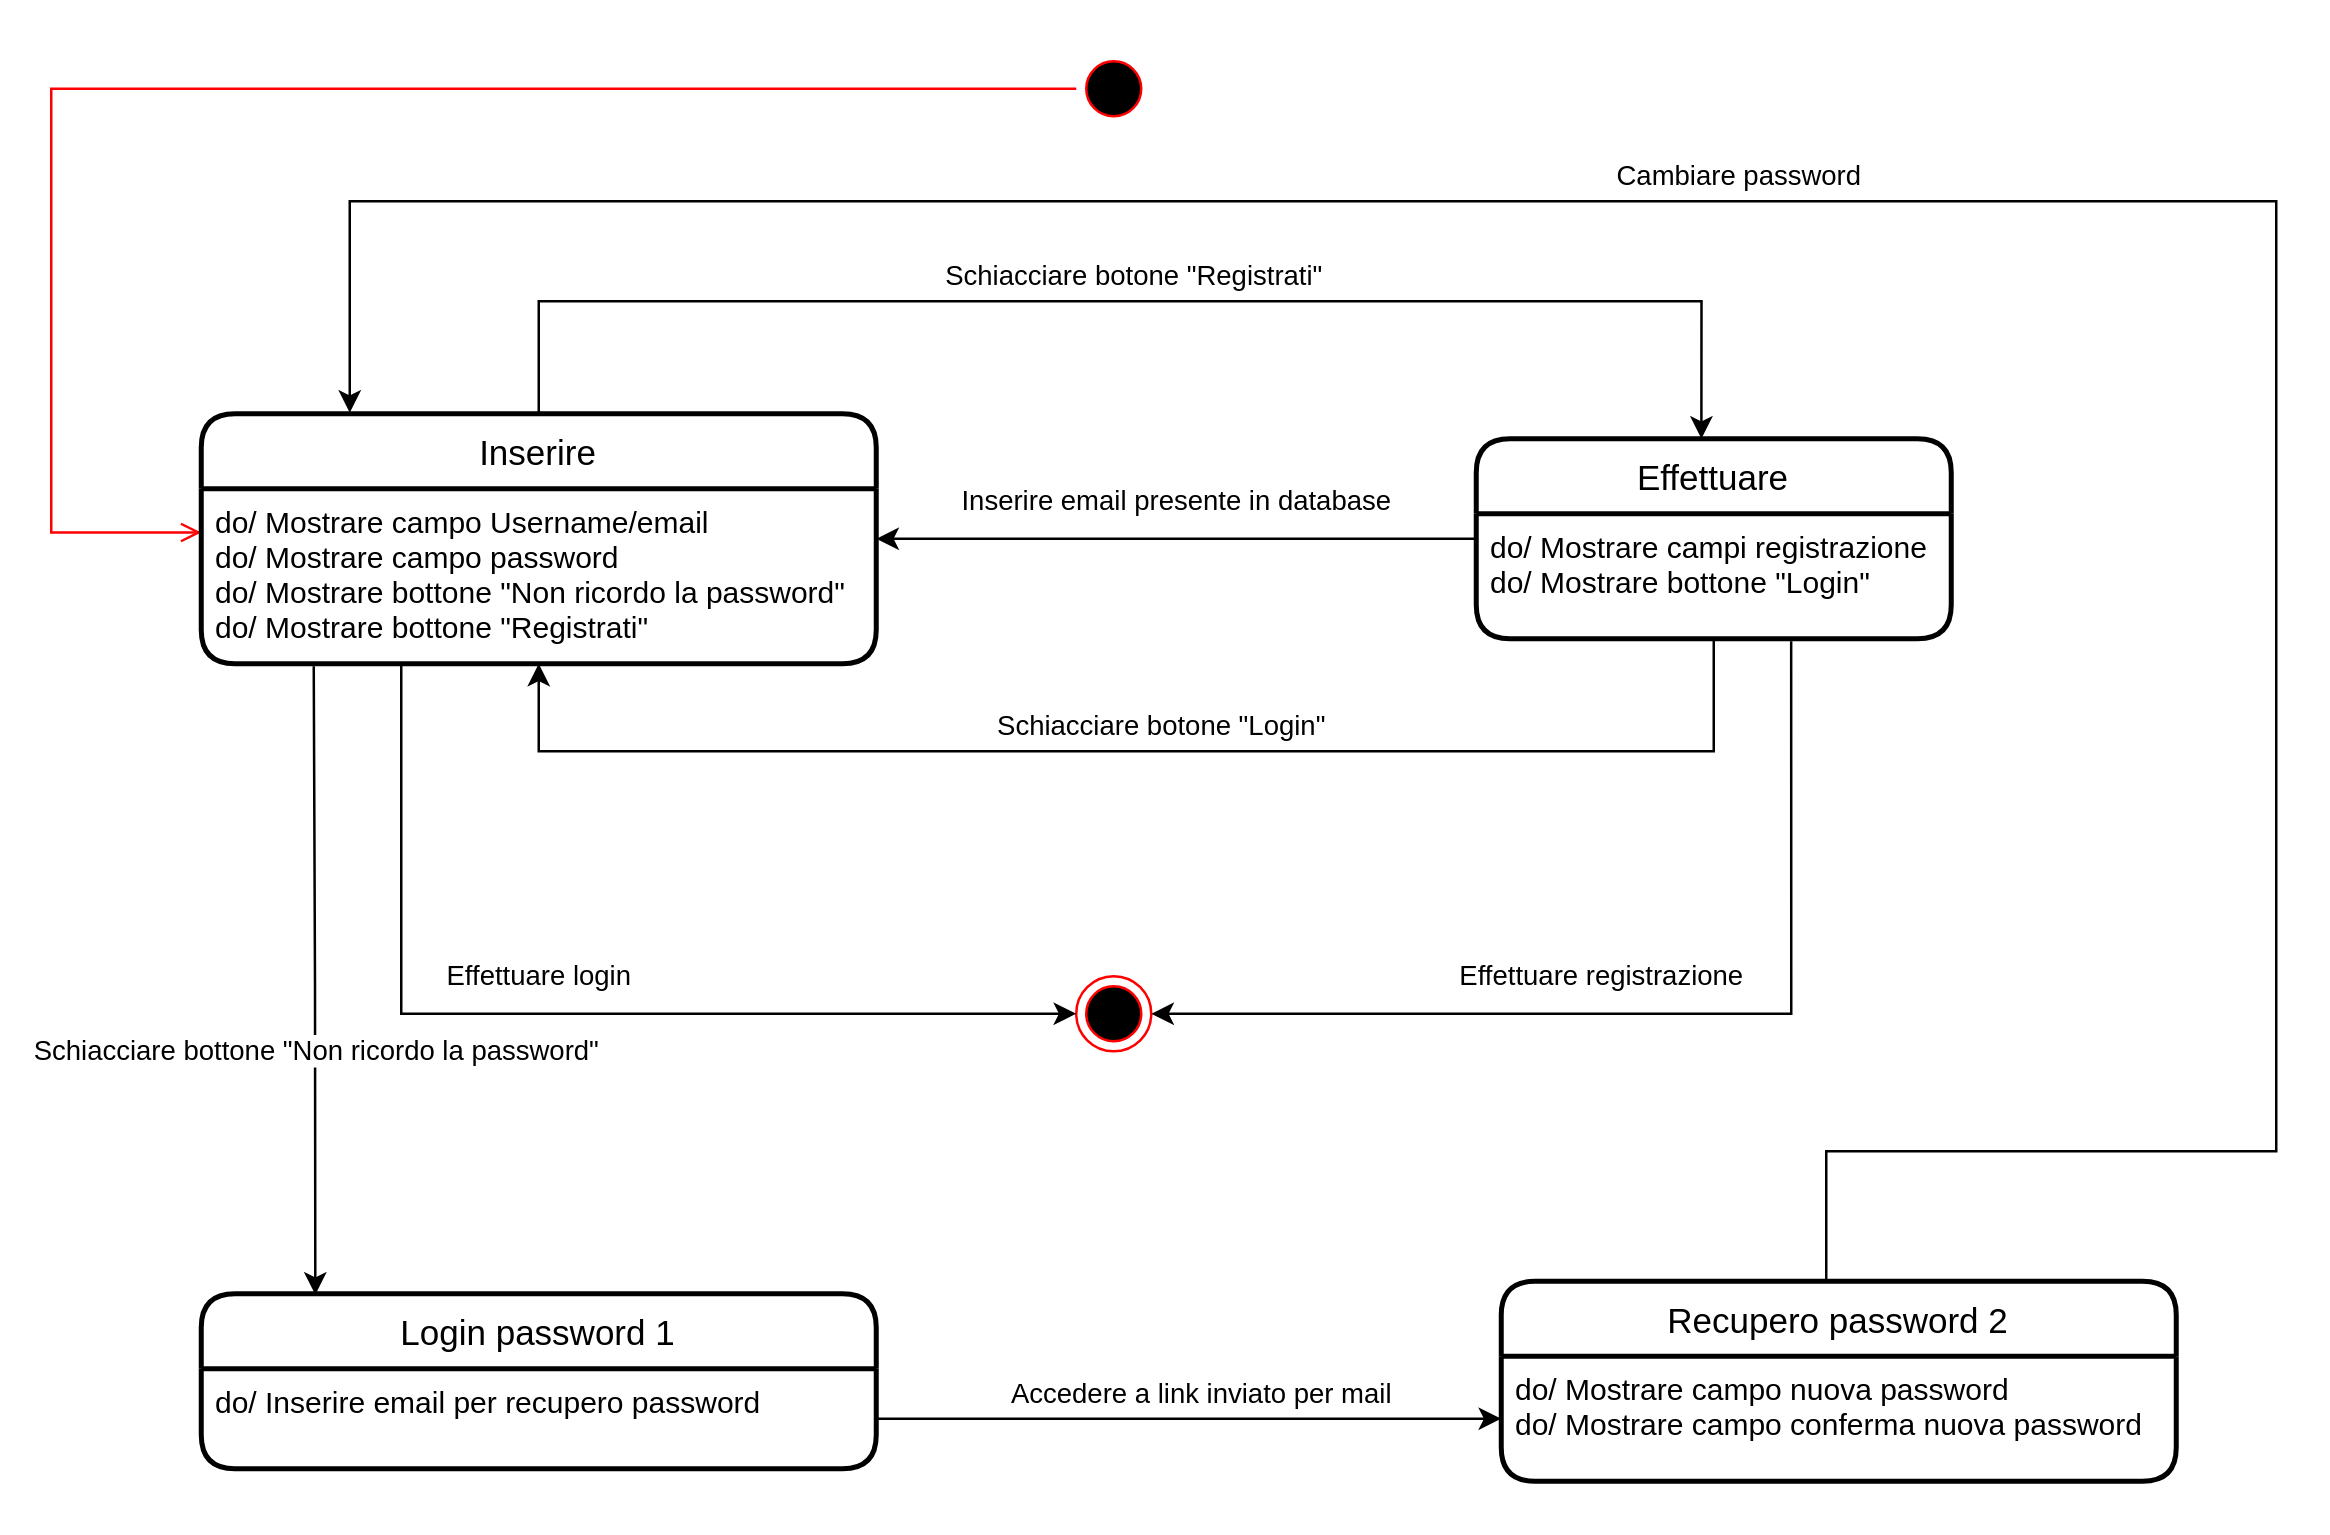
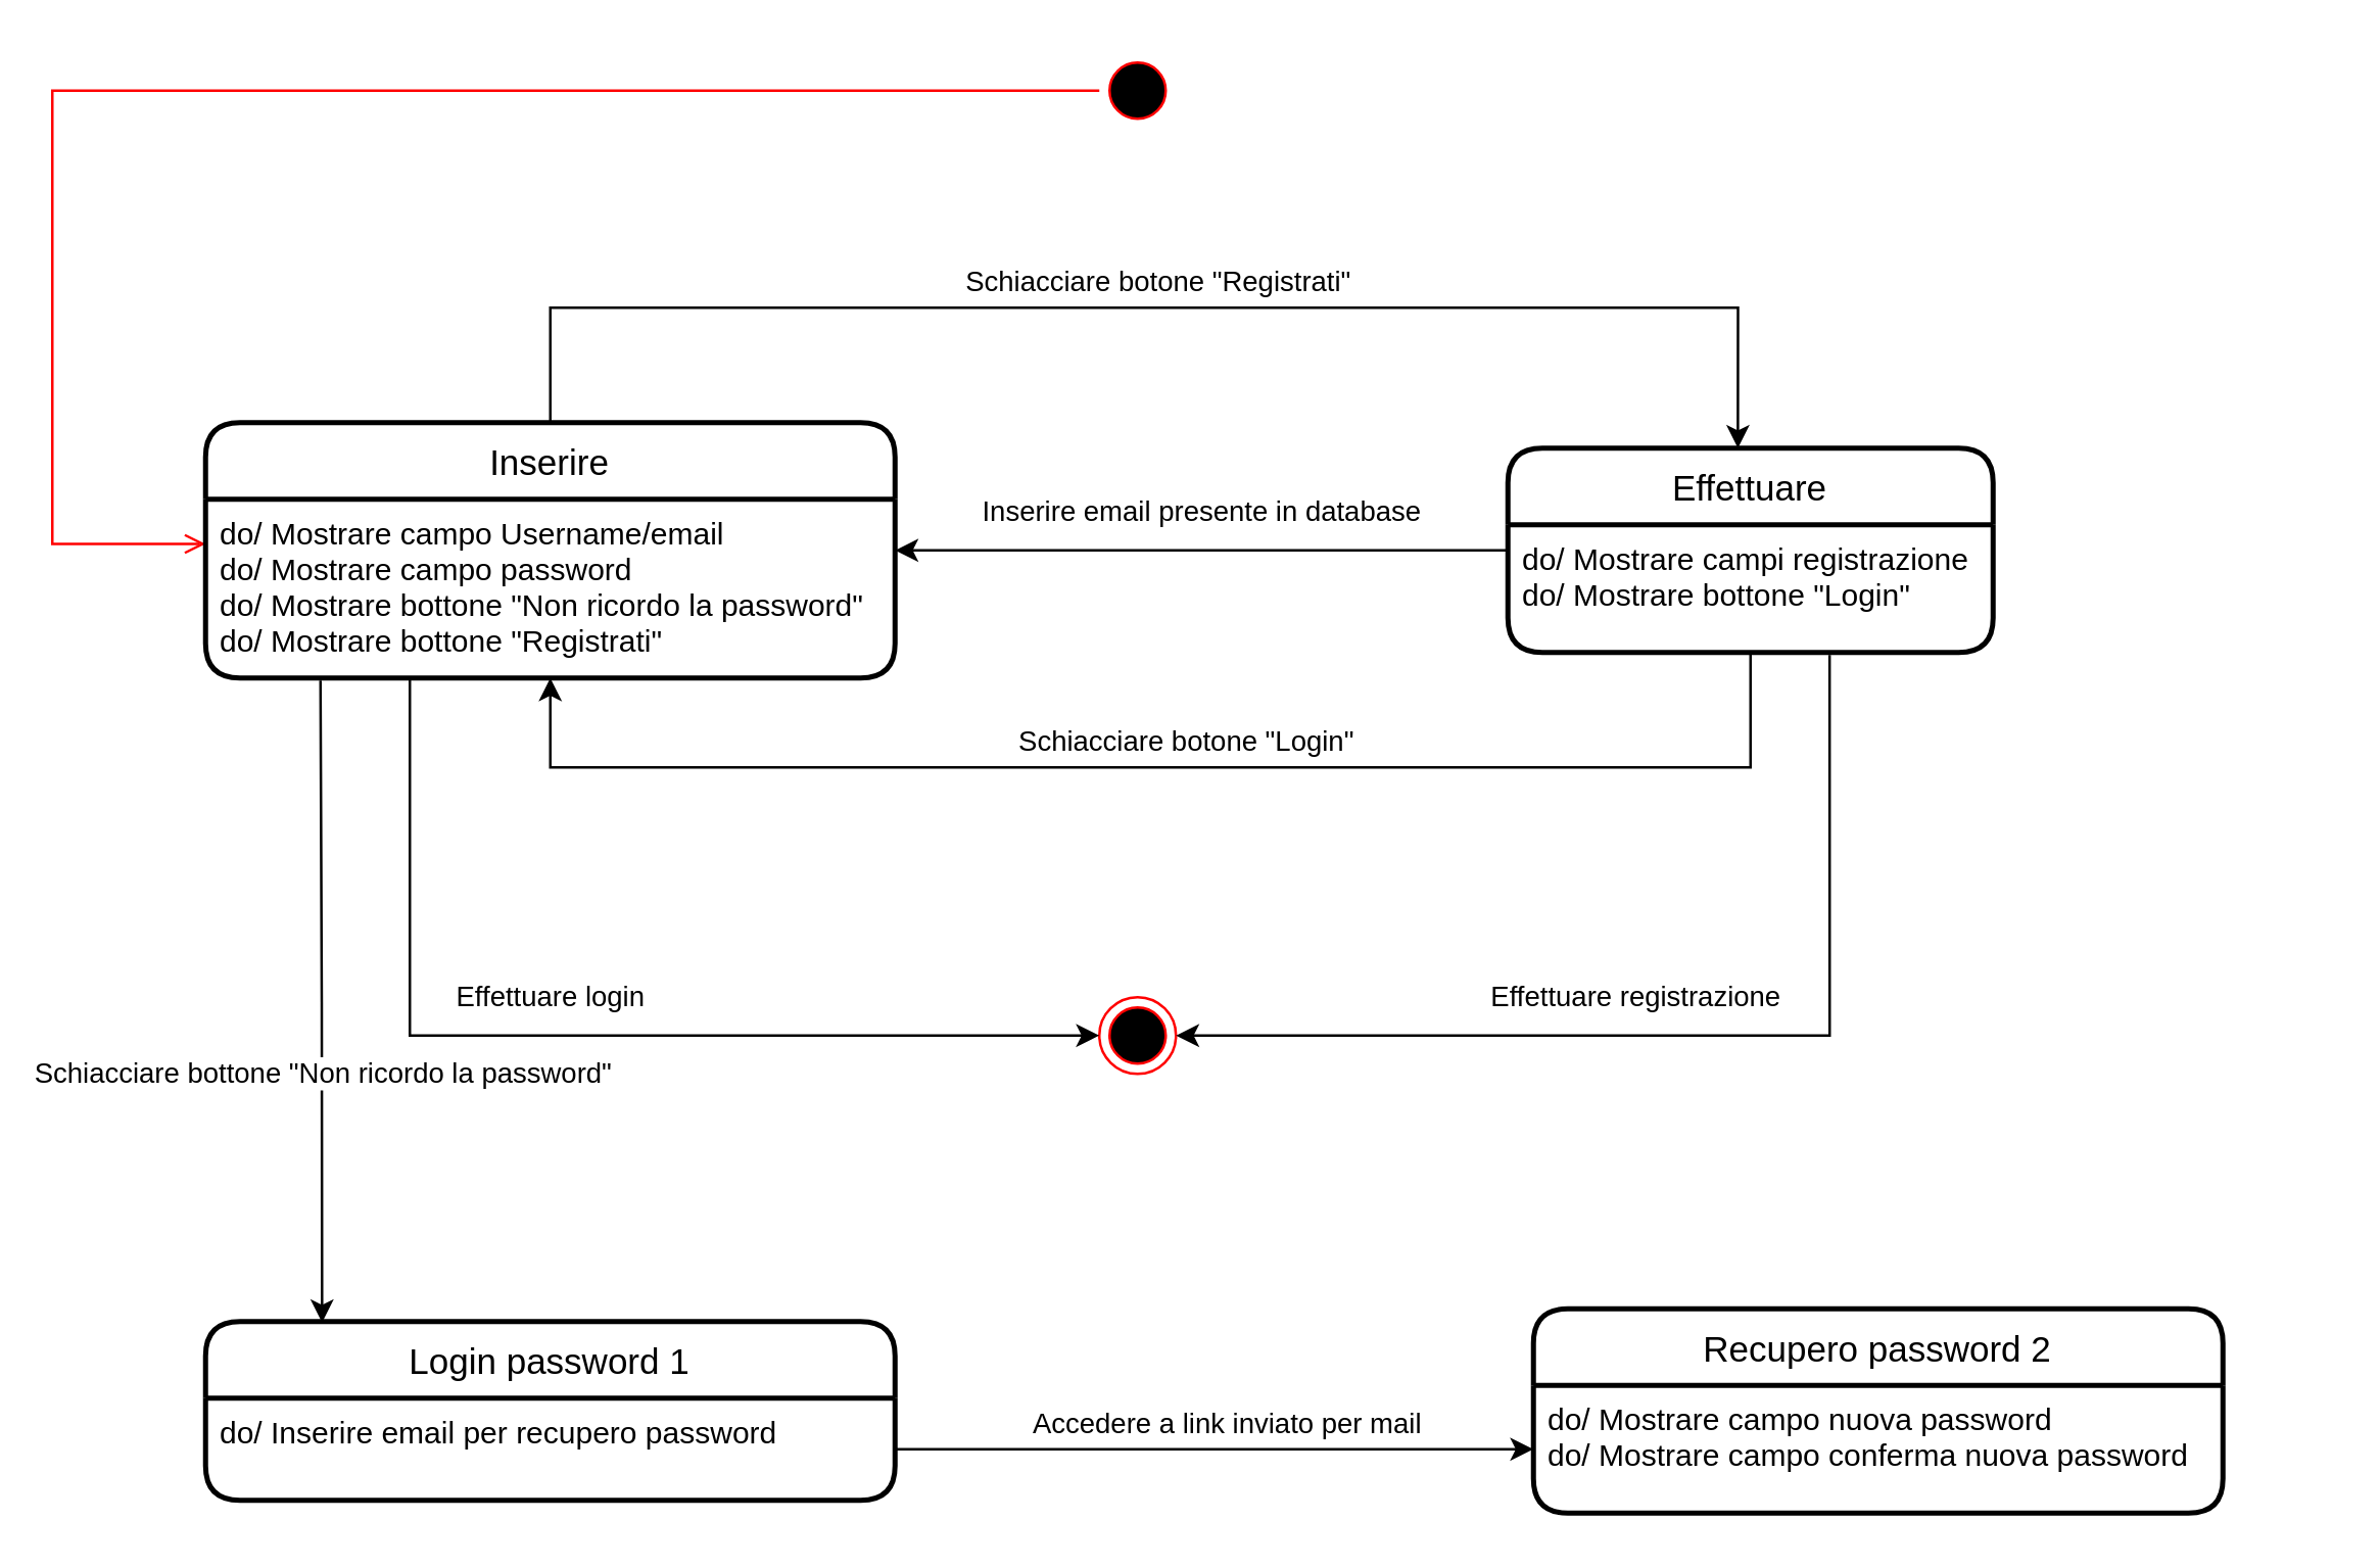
- <mxCell id="17" value="Cambiare password" style="edgeStyle=orthogonalEdgeStyle;rounded=0;orthogonalLoop=1;jettySize=auto;html=1;entryX=0.22;entryY=-0.004;entryDx=0;entryDy=0;entryPerimeter=0;" edge="1" parent="1" source="18" target="7"><mxGeometry x="0.127" y="-10" relative="1" as="geometry"><Array as="points"><mxPoint x="730" y="460" /><mxPoint x="910" y="460" /><mxPoint x="910" y="80" /><mxPoint x="139" y="80" /></Array><mxPoint as="offset" /></mxGeometry></mxCell>
